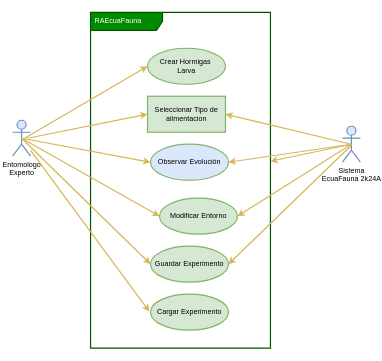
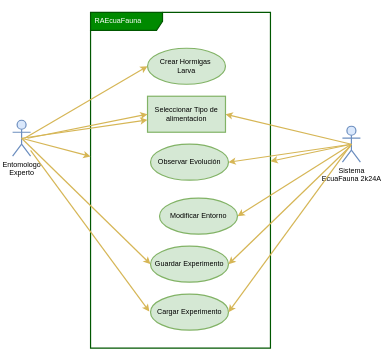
- <mxCell id="19" style="edgeStyle=none;html=1;entryX=0;entryY=0.5;entryDx=0;entryDy=0;shadow=0;fillColor=#fff2cc;strokeColor=#d6b656;strokeWidth=2;fontColor=#000000;exitX=0.5;exitY=0.5;exitDx=0;exitDy=0;exitPerimeter=0;" edge="1" parent="1" target="18" source="6"><mxGeometry relative="1" as="geometry"><mxPoint x="50" y="300" as="sourcePoint" /><mxPoint x="260" y="340" as="targetPoint" /></mxGeometry></mxCell>
+ <mxCell id="19" style="edgeStyle=none;html=1;shadow=0;fillColor=#fff2cc;strokeColor=#d6b656;strokeWidth=2;fontColor=#000000;exitX=0.5;exitY=0.5;exitDx=0;exitDy=0;exitPerimeter=0;" edge="1" parent="1" target="5" source="6"><mxGeometry relative="1" as="geometry"><mxPoint x="50" y="300" as="sourcePoint" /><mxPoint x="260" y="340" as="targetPoint" /></mxGeometry></mxCell>
- <mxCell id="18" value="Observar Evolución" style="ellipse;whiteSpace=wrap;html=1;shadow=0;fillColor=#dae8fc;strokeColor=#82b366;strokeWidth=2;rounded=1;fontColor=#000000;" vertex="1" parent="1"><mxGeometry x="250" y="240" width="130" height="60" as="geometry" /></mxCell>
+ <mxCell id="18" value="Observar Evolución" style="ellipse;whiteSpace=wrap;html=1;shadow=0;fillColor=#d5e8d4;strokeColor=#82b366;strokeWidth=2;rounded=1;fontColor=#000000;" vertex="1" parent="1"><mxGeometry x="250" y="240" width="130" height="60" as="geometry" /></mxCell>
- <mxCell id="22" style="edgeStyle=none;html=1;entryX=0;entryY=0.5;entryDx=0;entryDy=0;shadow=0;fillColor=#fff2cc;strokeColor=#d6b656;strokeWidth=2;fontColor=#000000;exitX=0.5;exitY=0.5;exitDx=0;exitDy=0;exitPerimeter=0;" edge="1" parent="1" target="21" source="6"><mxGeometry relative="1" as="geometry"><mxPoint x="50" y="370" as="sourcePoint" /><mxPoint x="260" y="410" as="targetPoint" /></mxGeometry></mxCell>
+ <mxCell id="22" style="edgeStyle=none;html=1;shadow=0;fillColor=#fff2cc;strokeColor=#d6b656;strokeWidth=2;fontColor=#000000;exitX=0.5;exitY=0.5;exitDx=0;exitDy=0;exitPerimeter=0;" edge="1" parent="1" target="2" source="6"><mxGeometry relative="1" as="geometry"><mxPoint x="50" y="370" as="sourcePoint" /><mxPoint x="260" y="410" as="targetPoint" /></mxGeometry></mxCell>
+ <mxCell id="11" style="edgeStyle=none;html=1;shadow=0;entryX=1;entryY=0.5;entryDx=0;entryDy=0;exitX=0.5;exitY=0.5;exitDx=0;exitDy=0;exitPerimeter=0;fillColor=#fff2cc;strokeColor=#d6b656;strokeWidth=2;fontColor=#000000;" parent="1" source="4" target="7" edge="1"><mxGeometry relative="1" as="geometry"><mxPoint x="578.74" y="320" as="sourcePoint" /><mxPoint x="380" y="437.06" as="targetPoint" /></mxGeometry></mxCell>
